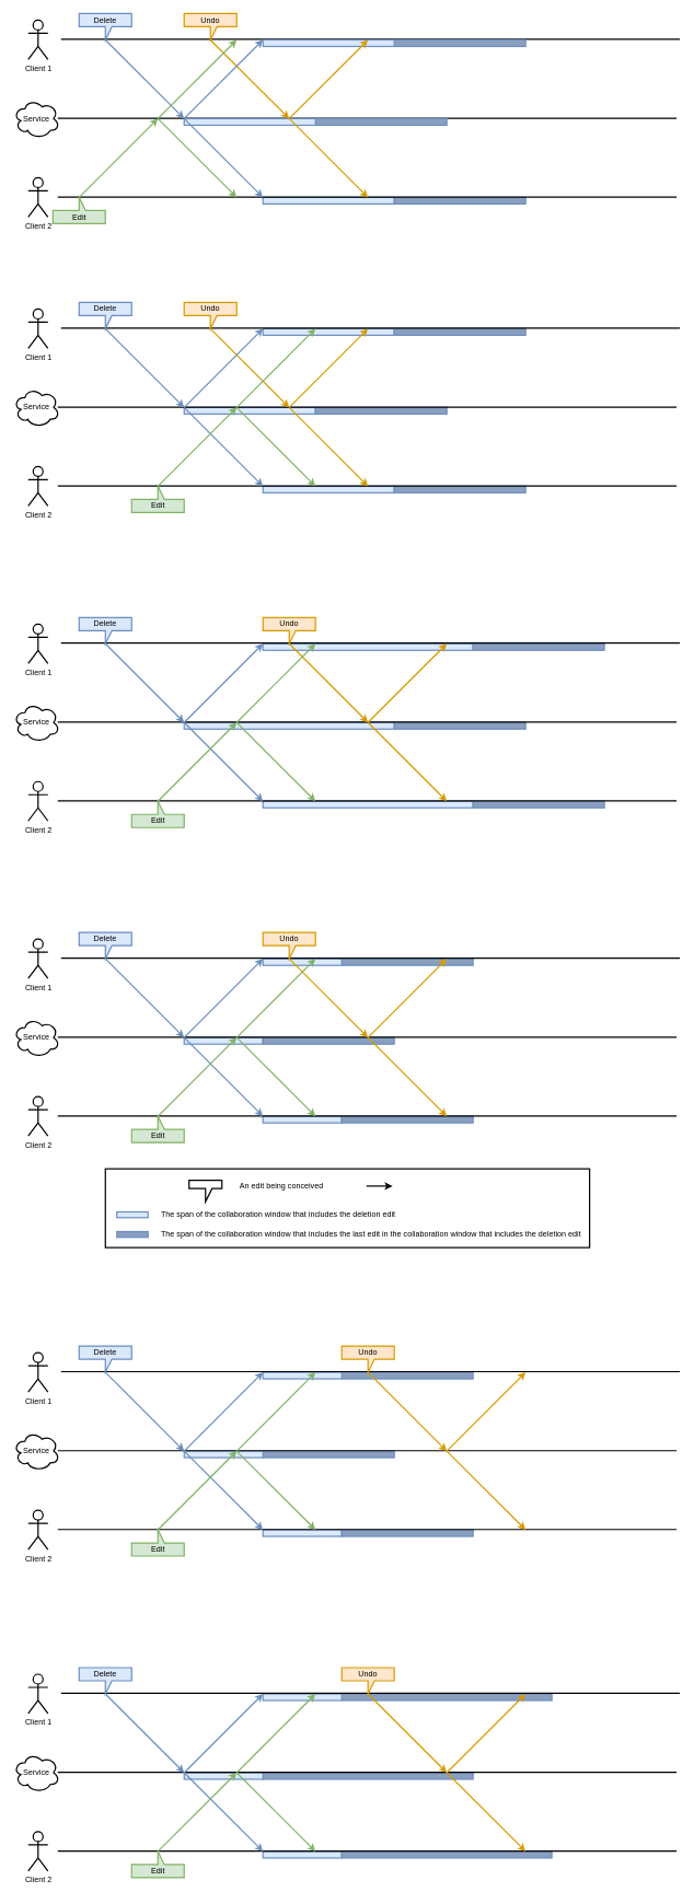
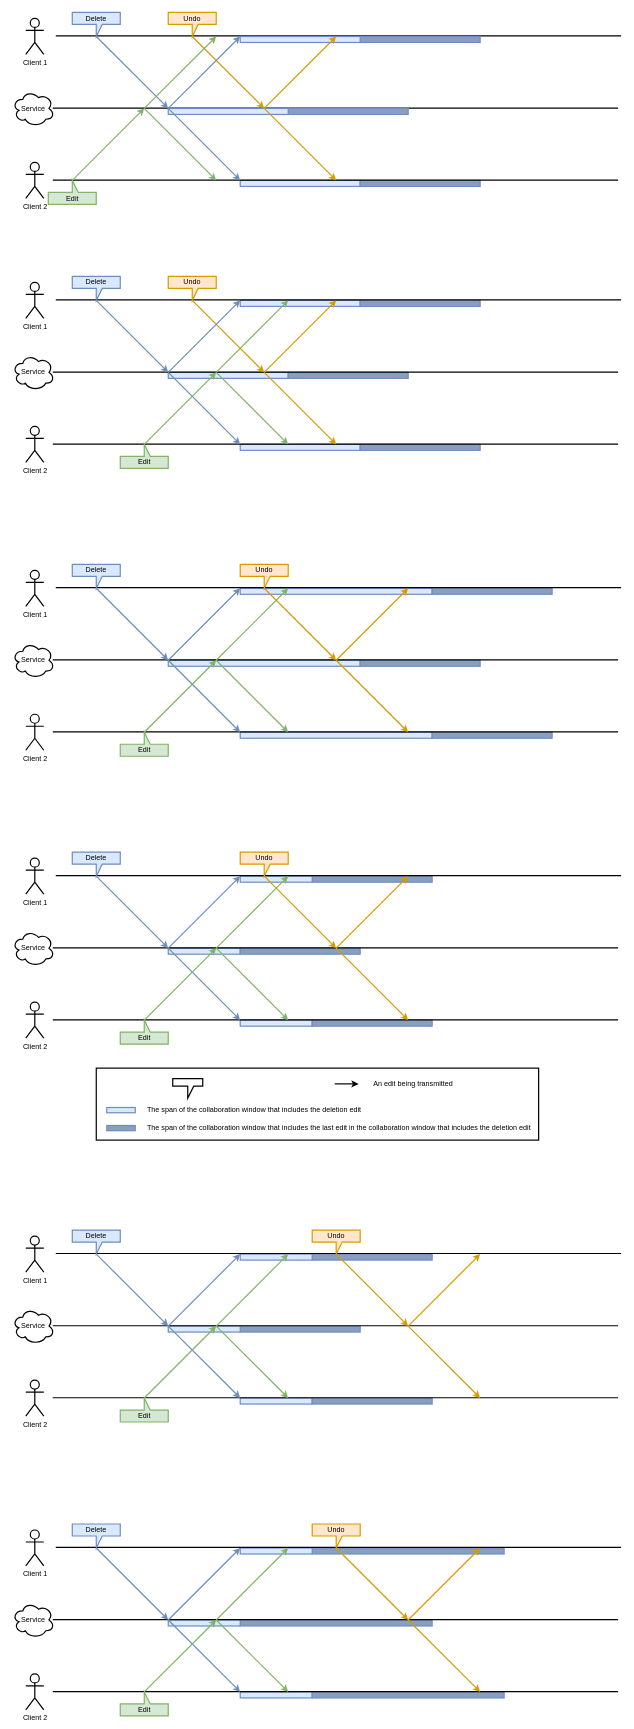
- <mxCell id="130" value="An edit being conceived" style="text;html=1;align=center;verticalAlign=middle;resizable=0;points=[];autosize=1;strokeWidth=2;" parent="127" vertex="1"><mxGeometry x="197.5" y="16.25" width="140" height="20" as="geometry" /></mxCell>
+ <mxCell id="131" value="An edit being transmitted" style="text;html=1;align=center;verticalAlign=middle;resizable=0;points=[];autosize=1;strokeWidth=2;" parent="127" vertex="1"><mxGeometry x="452.5" y="16.25" width="150" height="20" as="geometry" /></mxCell>
